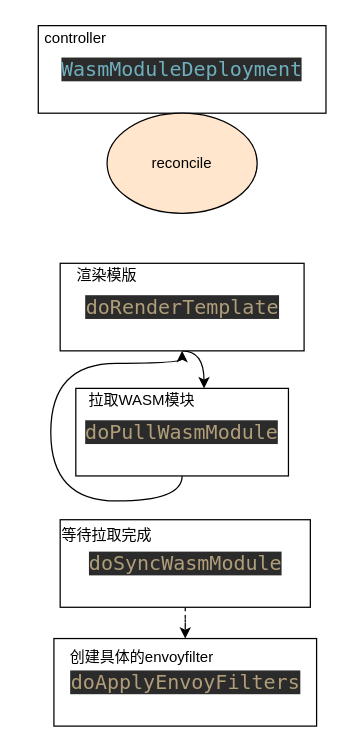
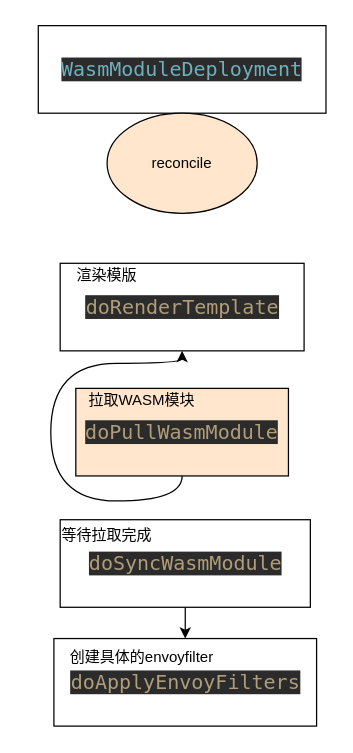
- <mxCell id="15" value="controller" style="text;html=1;strokeColor=none;fillColor=none;align=center;verticalAlign=middle;whiteSpace=wrap;rounded=0;" vertex="1" parent="1"><mxGeometry x="40" y="20" width="40" height="20" as="geometry" /></mxCell>
- <mxCell id="4" style="edgeStyle=orthogonalEdgeStyle;curved=1;rounded=0;orthogonalLoop=1;jettySize=auto;html=1;exitX=0.5;exitY=1;exitDx=0;exitDy=0;entryX=1;entryY=0;entryDx=0;entryDy=0;" edge="1" parent="1" source="5" target="9"><mxGeometry relative="1" as="geometry" /></mxCell>
- <mxCell id="8" value="&lt;pre style=&quot;background-color: #2b2b2b ; color: #a9b7c6 ; font-family: &amp;#34;menlo-regular&amp;#34; , monospace ; font-size: 12.0pt&quot;&gt;&lt;span style=&quot;color: #b09d79&quot;&gt;doPullWasmModule&lt;/span&gt;&lt;/pre&gt;" style="rounded=0;whiteSpace=wrap;html=1;" vertex="1" parent="1"><mxGeometry x="60" y="310" width="170" height="70" as="geometry" /></mxCell>
+ <mxCell id="8" value="&lt;pre style=&quot;background-color: #2b2b2b ; color: #a9b7c6 ; font-family: &amp;#34;menlo-regular&amp;#34; , monospace ; font-size: 12.0pt&quot;&gt;&lt;span style=&quot;color: #b09d79&quot;&gt;doPullWasmModule&lt;/span&gt;&lt;/pre&gt;" style="rounded=0;whiteSpace=wrap;html=1;fillColor=#ffe6cc;" vertex="1" parent="1"><mxGeometry x="60" y="310" width="170" height="70" as="geometry" /></mxCell>
- <mxCell id="10" style="edgeStyle=orthogonalEdgeStyle;curved=1;rounded=0;orthogonalLoop=1;jettySize=auto;html=1;exitX=0.5;exitY=1;exitDx=0;exitDy=0;dashed=1;" edge="1" parent="1" source="11" target="13"><mxGeometry relative="1" as="geometry" /></mxCell>
+ <mxCell id="10" style="edgeStyle=orthogonalEdgeStyle;curved=1;rounded=0;orthogonalLoop=1;jettySize=auto;html=1;exitX=0.5;exitY=1;exitDx=0;exitDy=0;" edge="1" parent="1" source="11" target="13"><mxGeometry relative="1" as="geometry" /></mxCell>
